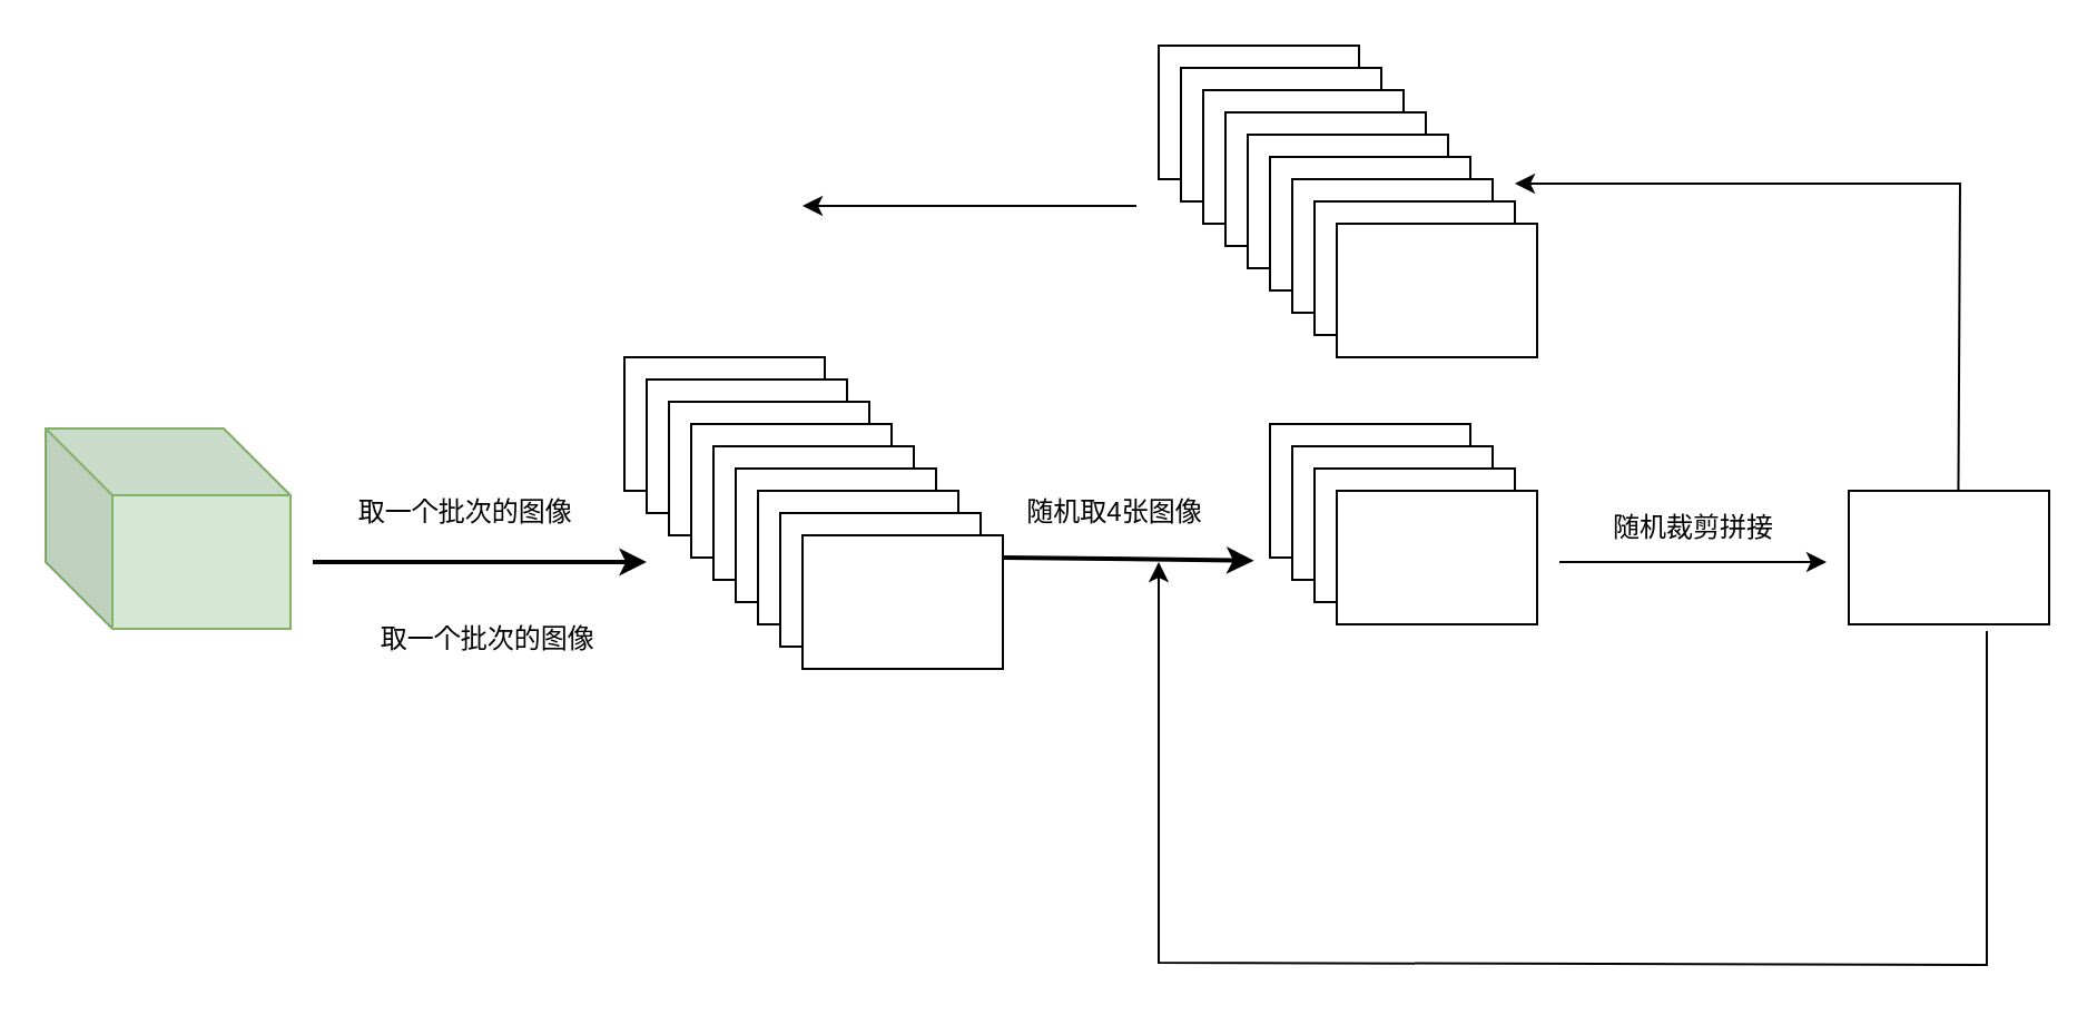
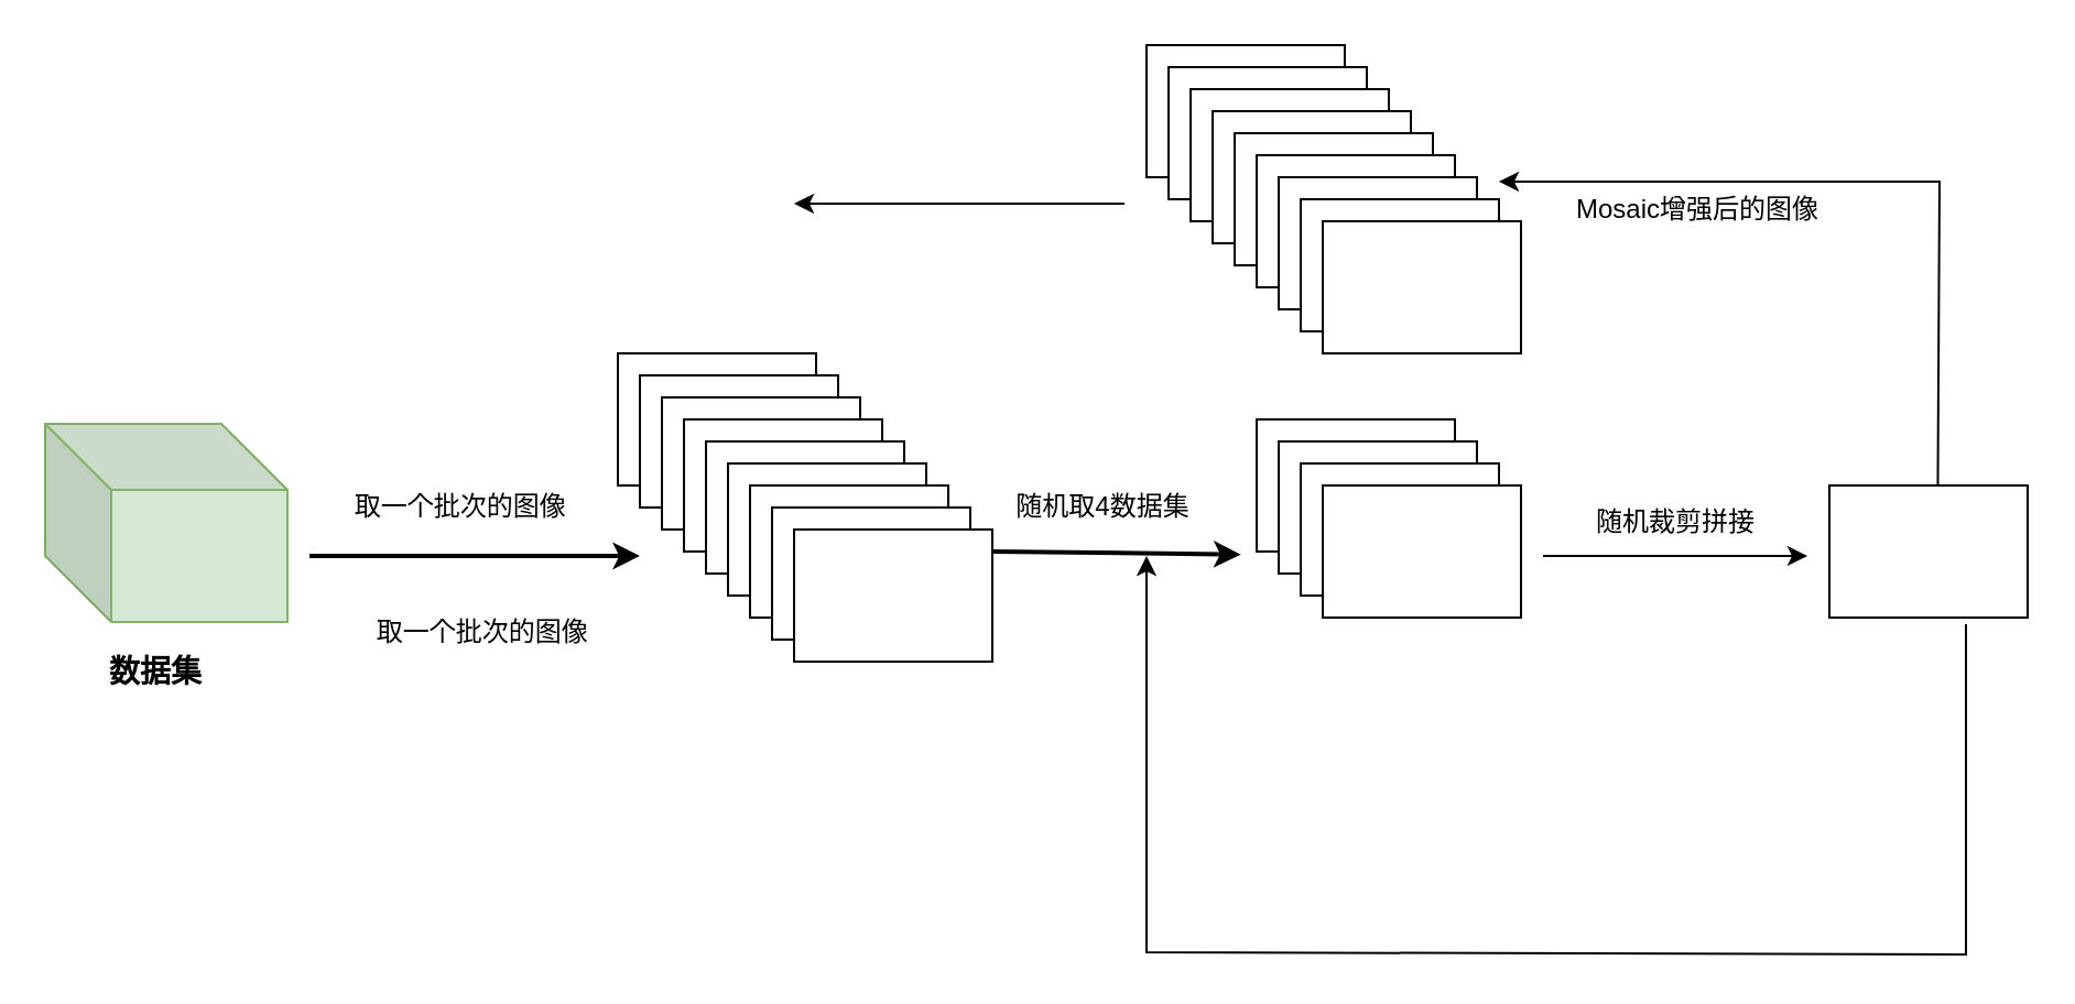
+ <mxCell id="25" value="Mosaic增强后的图像" style="text;html=1;align=center;verticalAlign=middle;resizable=0;points=[];autosize=1;strokeColor=none;fillColor=none;" vertex="1" parent="1"><mxGeometry x="705" y="80" width="130" height="30" as="geometry" /></mxCell>
- <mxCell id="24" value="随机取4张图像" style="text;html=1;align=center;verticalAlign=middle;resizable=0;points=[];autosize=1;strokeColor=none;fillColor=none;" vertex="1" parent="1"><mxGeometry x="450" y="215" width="100" height="30" as="geometry" /></mxCell>
+ <mxCell id="24" value="随机取4数据集" style="text;html=1;align=center;verticalAlign=middle;resizable=0;points=[];autosize=1;strokeColor=none;fillColor=none;" vertex="1" parent="1"><mxGeometry x="450" y="215" width="100" height="30" as="geometry" /></mxCell>
+ <mxCell id="3" value="&lt;font style=&quot;font-size: 14px;&quot;&gt;&lt;b&gt;数据集&lt;/b&gt;&lt;/font&gt;" style="text;html=1;align=center;verticalAlign=middle;resizable=0;points=[];autosize=1;strokeColor=none;fillColor=none;" vertex="1" parent="1"><mxGeometry x="35" y="290" width="70" height="30" as="geometry" /></mxCell>
